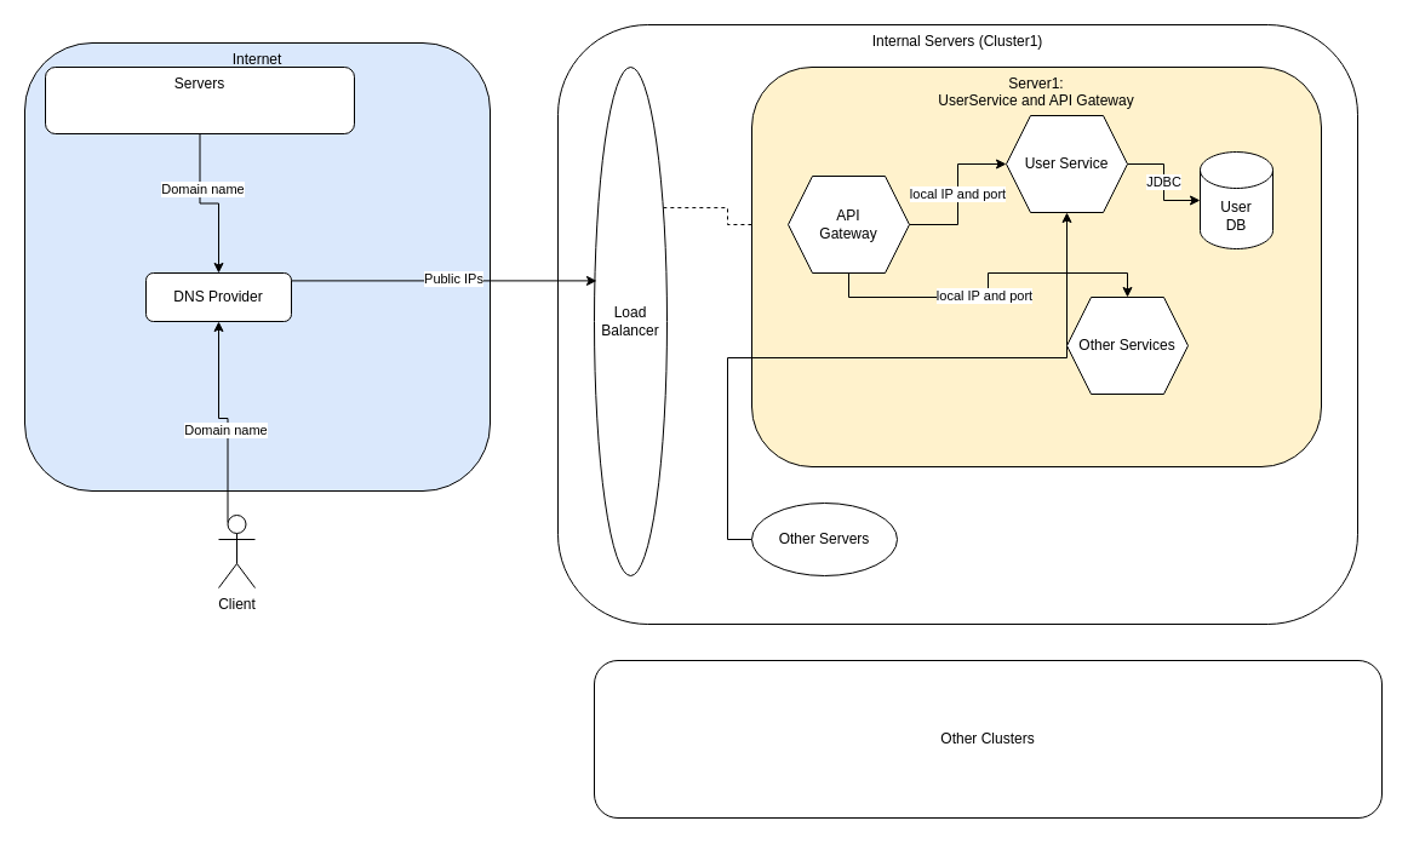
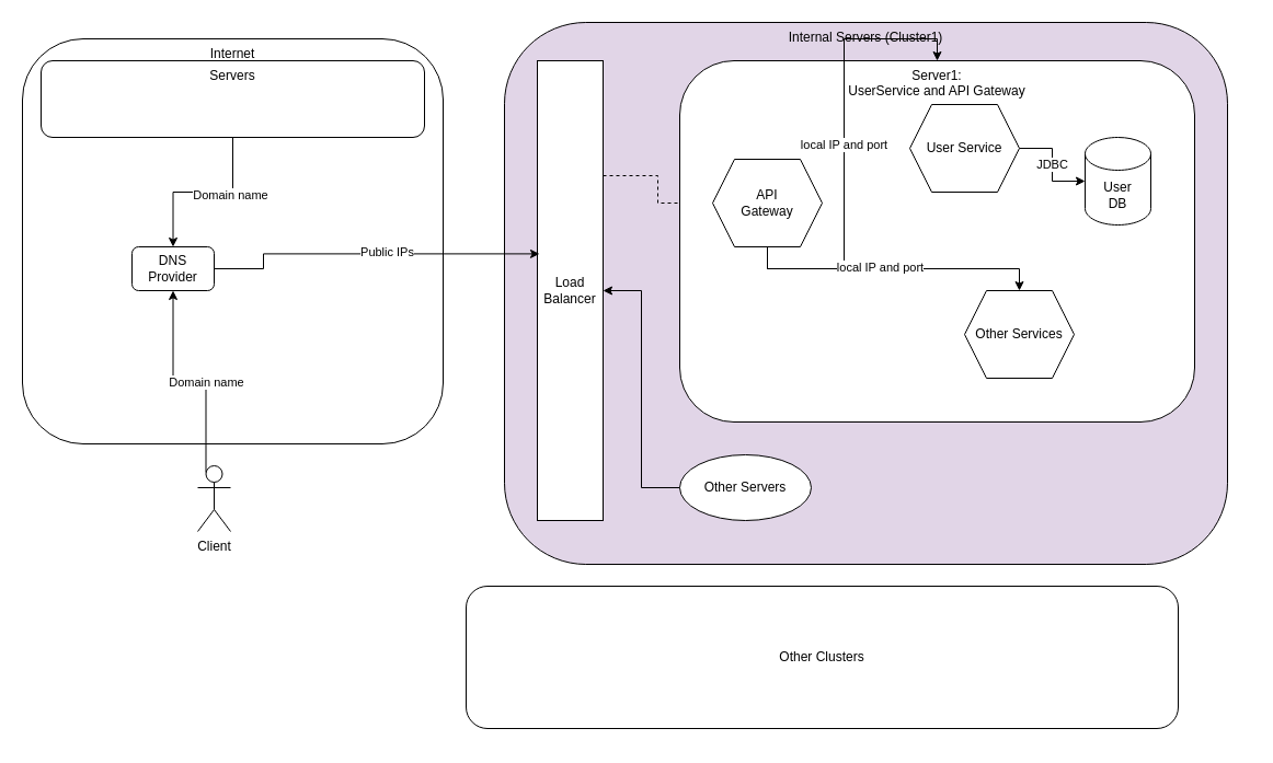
- <mxCell id="7" value="Internal Servers (Cluster1)" style="rounded=1;whiteSpace=wrap;html=1;align=center;verticalAlign=top;" parent="1" vertex="1"><mxGeometry x="460" y="20" width="660" height="495" as="geometry" /></mxCell>
+ <mxCell id="7" value="Internal Servers (Cluster1)" style="rounded=1;whiteSpace=wrap;html=1;align=center;verticalAlign=top;fillColor=#e1d5e7;" parent="1" vertex="1"><mxGeometry x="460" y="20" width="660" height="495" as="geometry" /></mxCell>
- <mxCell id="5" value="Servers" style="rounded=1;whiteSpace=wrap;html=1;align=center;verticalAlign=top;" parent="1" vertex="1"><mxGeometry x="37" y="55" width="255" height="55" as="geometry" /></mxCell>
+ <mxCell id="5" value="Servers" style="rounded=1;whiteSpace=wrap;html=1;align=center;verticalAlign=top;" parent="1" vertex="1"><mxGeometry x="37" y="55" width="350" height="70" as="geometry" /></mxCell>
- <mxCell id="16" value="local IP and port" style="edgeStyle=orthogonalEdgeStyle;rounded=0;orthogonalLoop=1;jettySize=auto;html=1;" parent="1" source="19" target="21" edge="1"><mxGeometry relative="1" as="geometry" /></mxCell>
+ <mxCell id="16" value="local IP and port" style="edgeStyle=orthogonalEdgeStyle;rounded=0;orthogonalLoop=1;jettySize=auto;html=1;" parent="1" source="19" target="13" edge="1"><mxGeometry relative="1" as="geometry" /></mxCell>
- <mxCell id="2" value="&lt;div&gt;Internet&lt;/div&gt;" style="rounded=1;whiteSpace=wrap;html=1;align=center;verticalAlign=top;fillColor=#dae8fc;" parent="1" vertex="1"><mxGeometry x="20" y="35" width="384" height="370" as="geometry" /></mxCell>
+ <mxCell id="2" value="&lt;div&gt;Internet&lt;/div&gt;" style="rounded=1;whiteSpace=wrap;html=1;align=center;verticalAlign=top;" parent="1" vertex="1"><mxGeometry x="20" y="35" width="384" height="370" as="geometry" /></mxCell>
- <mxCell id="13" value="&lt;div&gt;Server1:&lt;/div&gt;&lt;div&gt;UserService and API Gateway&lt;br&gt;&lt;/div&gt;" style="rounded=1;whiteSpace=wrap;html=1;align=center;verticalAlign=top;fillColor=#fff2cc;" parent="1" vertex="1"><mxGeometry x="620" y="55" width="470" height="330" as="geometry" /></mxCell>
+ <mxCell id="13" value="&lt;div&gt;Server1:&lt;/div&gt;&lt;div&gt;UserService and API Gateway&lt;br&gt;&lt;/div&gt;" style="rounded=1;whiteSpace=wrap;html=1;align=center;verticalAlign=top;" parent="1" vertex="1"><mxGeometry x="620" y="55" width="470" height="330" as="geometry" /></mxCell>
- <mxCell id="6" value="&lt;div&gt;DNS Provider&lt;/div&gt;" style="rounded=1;whiteSpace=wrap;html=1;fontSize=12;glass=0;strokeWidth=1;shadow=0;" parent="1" vertex="1"><mxGeometry x="120" y="225" width="120" height="40" as="geometry" /></mxCell>
+ <mxCell id="6" value="&lt;div&gt;DNS Provider&lt;/div&gt;" style="rounded=1;whiteSpace=wrap;html=1;fontSize=12;glass=0;strokeWidth=1;shadow=0;" parent="1" vertex="1"><mxGeometry x="120" y="225" width="75" height="40" as="geometry" /></mxCell>
- <mxCell id="9" value="&lt;div&gt;Load&lt;/div&gt;&lt;div&gt;Balancer&lt;br&gt;&lt;/div&gt;" style="ellipse;whiteSpace=wrap;html=1;align=center;verticalAlign=middle;" parent="1" vertex="1"><mxGeometry x="490" y="55" width="60" height="420" as="geometry" /></mxCell>
+ <mxCell id="9" value="&lt;div&gt;Load&lt;/div&gt;&lt;div&gt;Balancer&lt;br&gt;&lt;/div&gt;" style="rounded=0;whiteSpace=wrap;html=1;align=center;verticalAlign=middle;" parent="1" vertex="1"><mxGeometry x="490" y="55" width="60" height="420" as="geometry" /></mxCell>
- <mxCell id="22" value="Other Services" style="shape=hexagon;perimeter=hexagonPerimeter2;whiteSpace=wrap;html=1;fixedSize=1;align=center;verticalAlign=middle;" parent="1" vertex="1"><mxGeometry x="880" y="245" width="100" height="80" as="geometry" /></mxCell>
+ <mxCell id="22" value="Other Services" style="shape=hexagon;perimeter=hexagonPerimeter2;whiteSpace=wrap;html=1;fixedSize=1;align=center;verticalAlign=middle;" parent="1" vertex="1"><mxGeometry x="880" y="265" width="100" height="80" as="geometry" /></mxCell>
- <mxCell id="14" style="edgeStyle=orthogonalEdgeStyle;rounded=0;orthogonalLoop=1;jettySize=auto;html=1;exitX=0;exitY=0.5;exitDx=0;exitDy=0;" edge="1" parent="1" source="15" target="21"><mxGeometry relative="1" as="geometry" /></mxCell>
+ <mxCell id="14" style="edgeStyle=orthogonalEdgeStyle;rounded=0;orthogonalLoop=1;jettySize=auto;html=1;exitX=0;exitY=0.5;exitDx=0;exitDy=0;" edge="1" parent="1" source="15" target="9"><mxGeometry relative="1" as="geometry" /></mxCell>
- <mxCell id="26" value="Other Clusters" style="rounded=1;whiteSpace=wrap;html=1;" vertex="1" parent="1"><mxGeometry x="490" y="545" width="650" height="130" as="geometry" /></mxCell>
+ <mxCell id="26" value="Other Clusters" style="rounded=1;whiteSpace=wrap;html=1;" vertex="1" parent="1"><mxGeometry x="425" y="535" width="650" height="130" as="geometry" /></mxCell>
